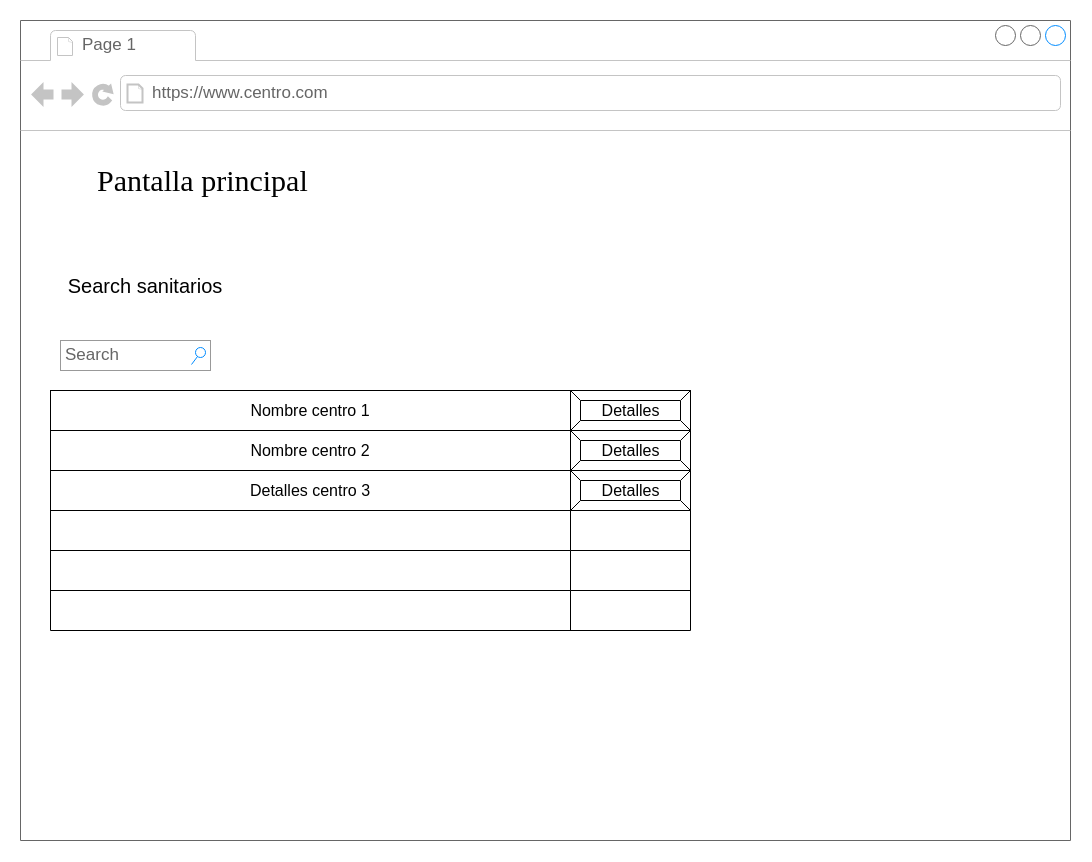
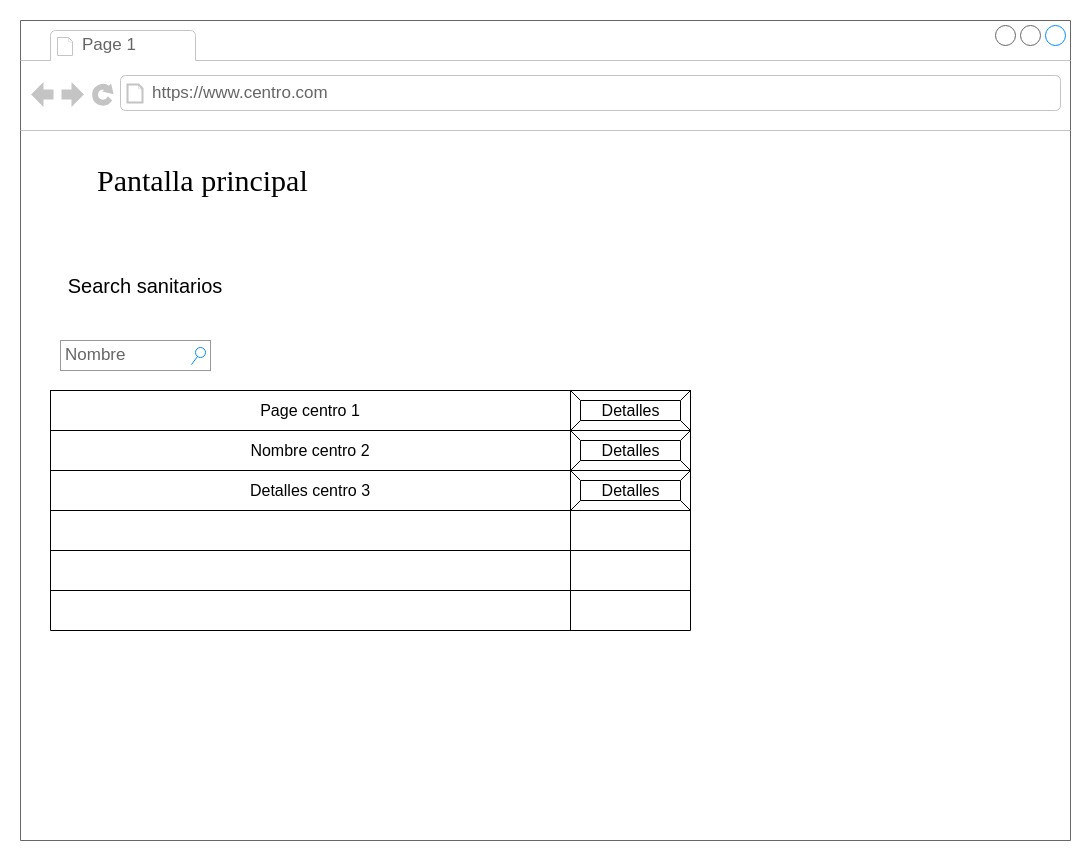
- <mxCell id="26" value="Search" style="strokeWidth=1;shadow=0;dashed=0;align=center;html=1;shape=mxgraph.mockup.forms.searchBox;strokeColor=#999999;mainText=;strokeColor2=#008cff;fontColor=#666666;fontSize=17;align=left;spacingLeft=3;" vertex="1" parent="2"><mxGeometry x="40" y="320" width="150" height="30" as="geometry" /></mxCell>
+ <mxCell id="26" value="Nombre" style="strokeWidth=1;shadow=0;dashed=0;align=center;html=1;shape=mxgraph.mockup.forms.searchBox;strokeColor=#999999;mainText=;strokeColor2=#008cff;fontColor=#666666;fontSize=17;align=left;spacingLeft=3;" vertex="1" parent="2"><mxGeometry x="40" y="320" width="150" height="30" as="geometry" /></mxCell>
- <mxCell id="8" value="&lt;font style=&quot;font-size: 16px&quot;&gt;Nombre centro 1&lt;/font&gt;" style="shape=partialRectangle;html=1;whiteSpace=wrap;connectable=0;fillColor=none;top=0;left=0;bottom=0;right=0;overflow=hidden;" vertex="1" parent="7"><mxGeometry width="520" height="40" as="geometry"><mxRectangle width="520" height="40" as="alternateBounds" /></mxGeometry></mxCell>
+ <mxCell id="8" value="&lt;font style=&quot;font-size: 16px&quot;&gt;Page centro 1&lt;/font&gt;" style="shape=partialRectangle;html=1;whiteSpace=wrap;connectable=0;fillColor=none;top=0;left=0;bottom=0;right=0;overflow=hidden;" vertex="1" parent="7"><mxGeometry width="520" height="40" as="geometry"><mxRectangle width="520" height="40" as="alternateBounds" /></mxGeometry></mxCell>
